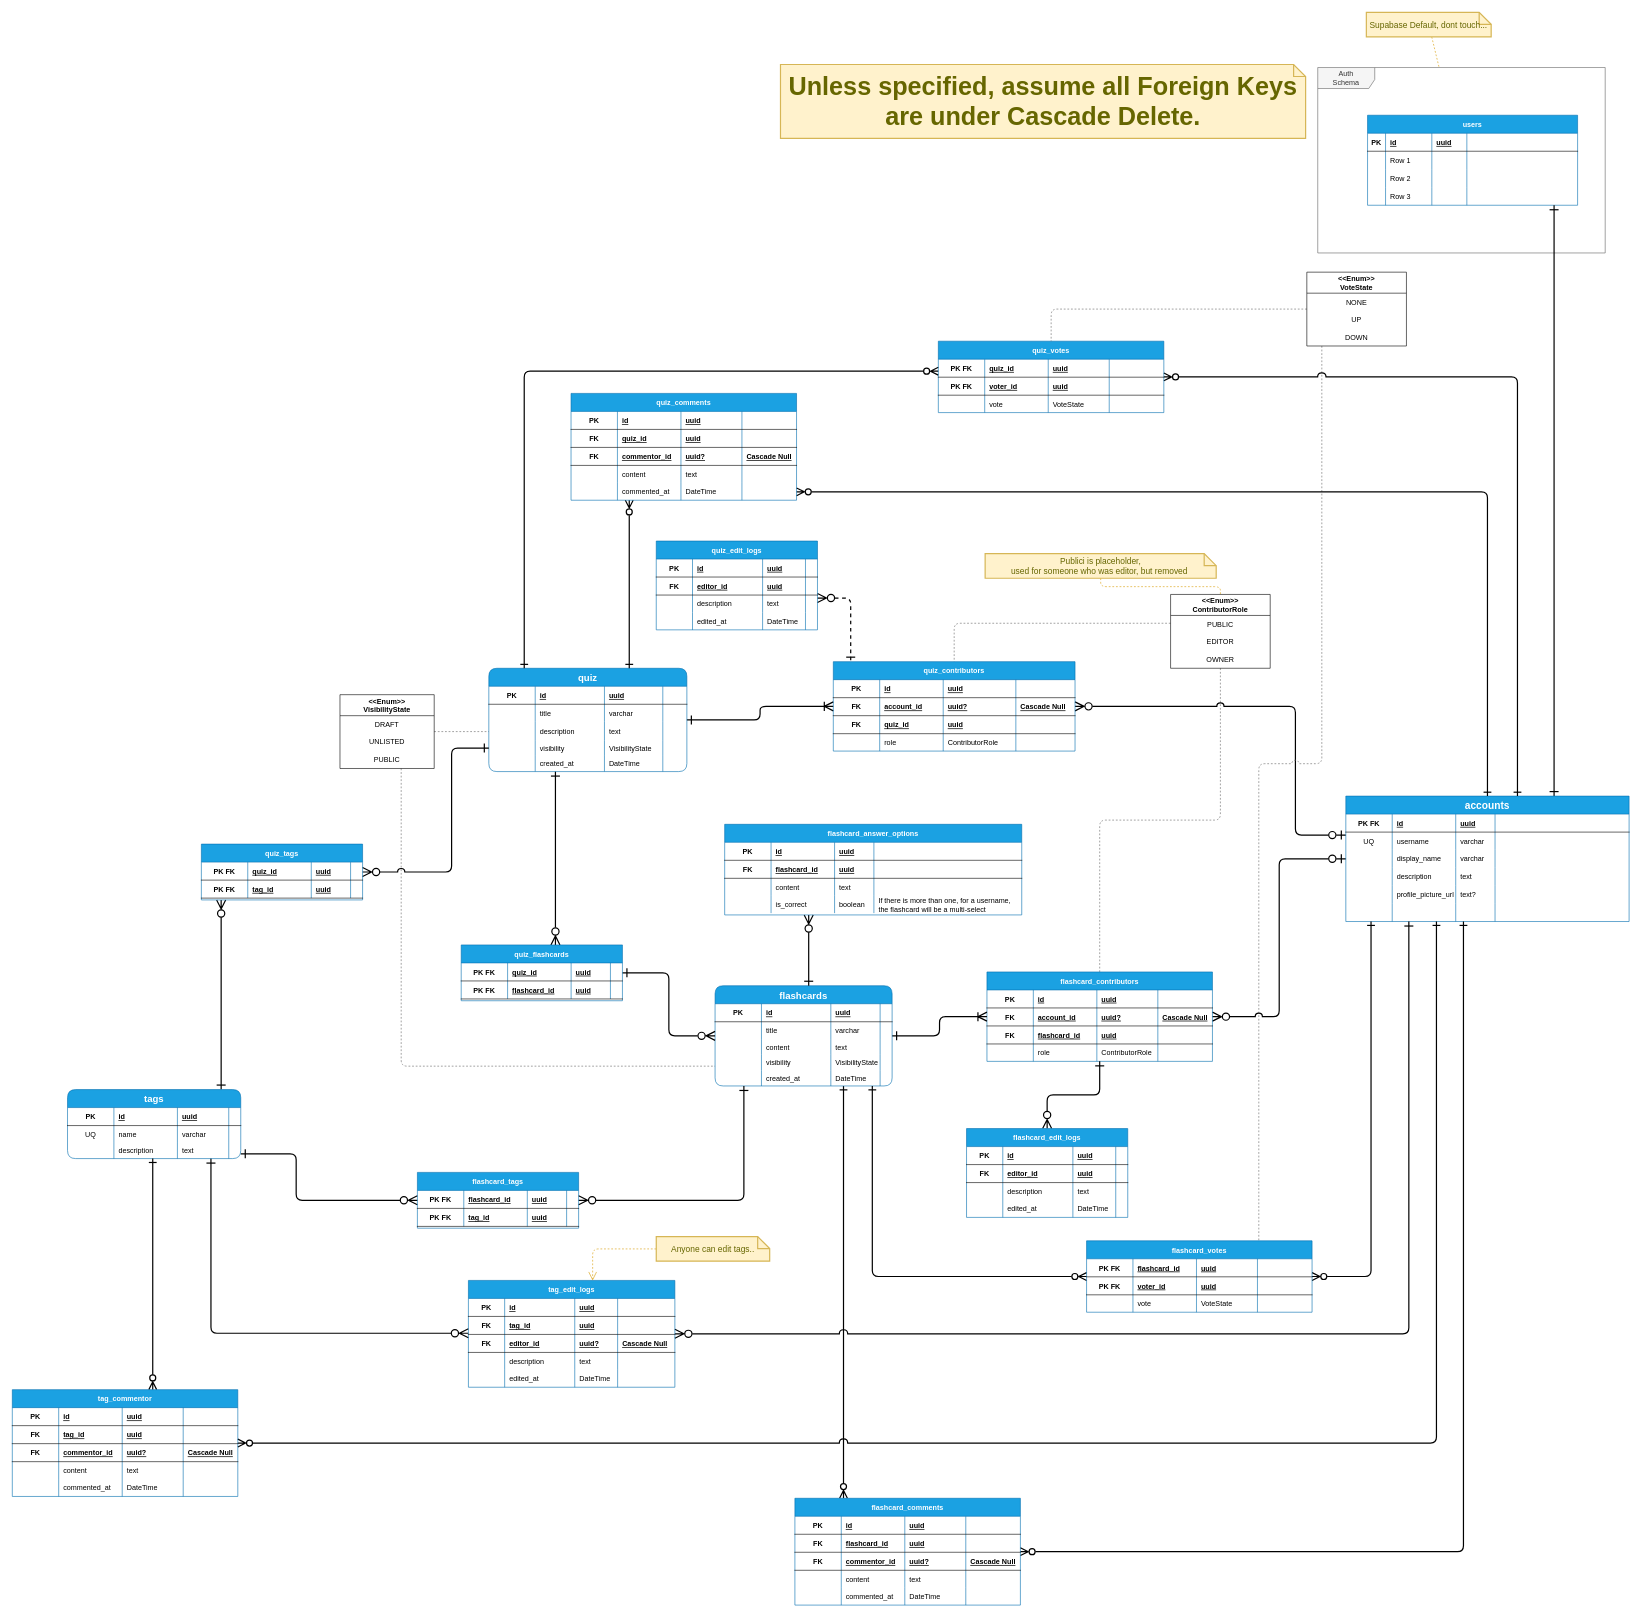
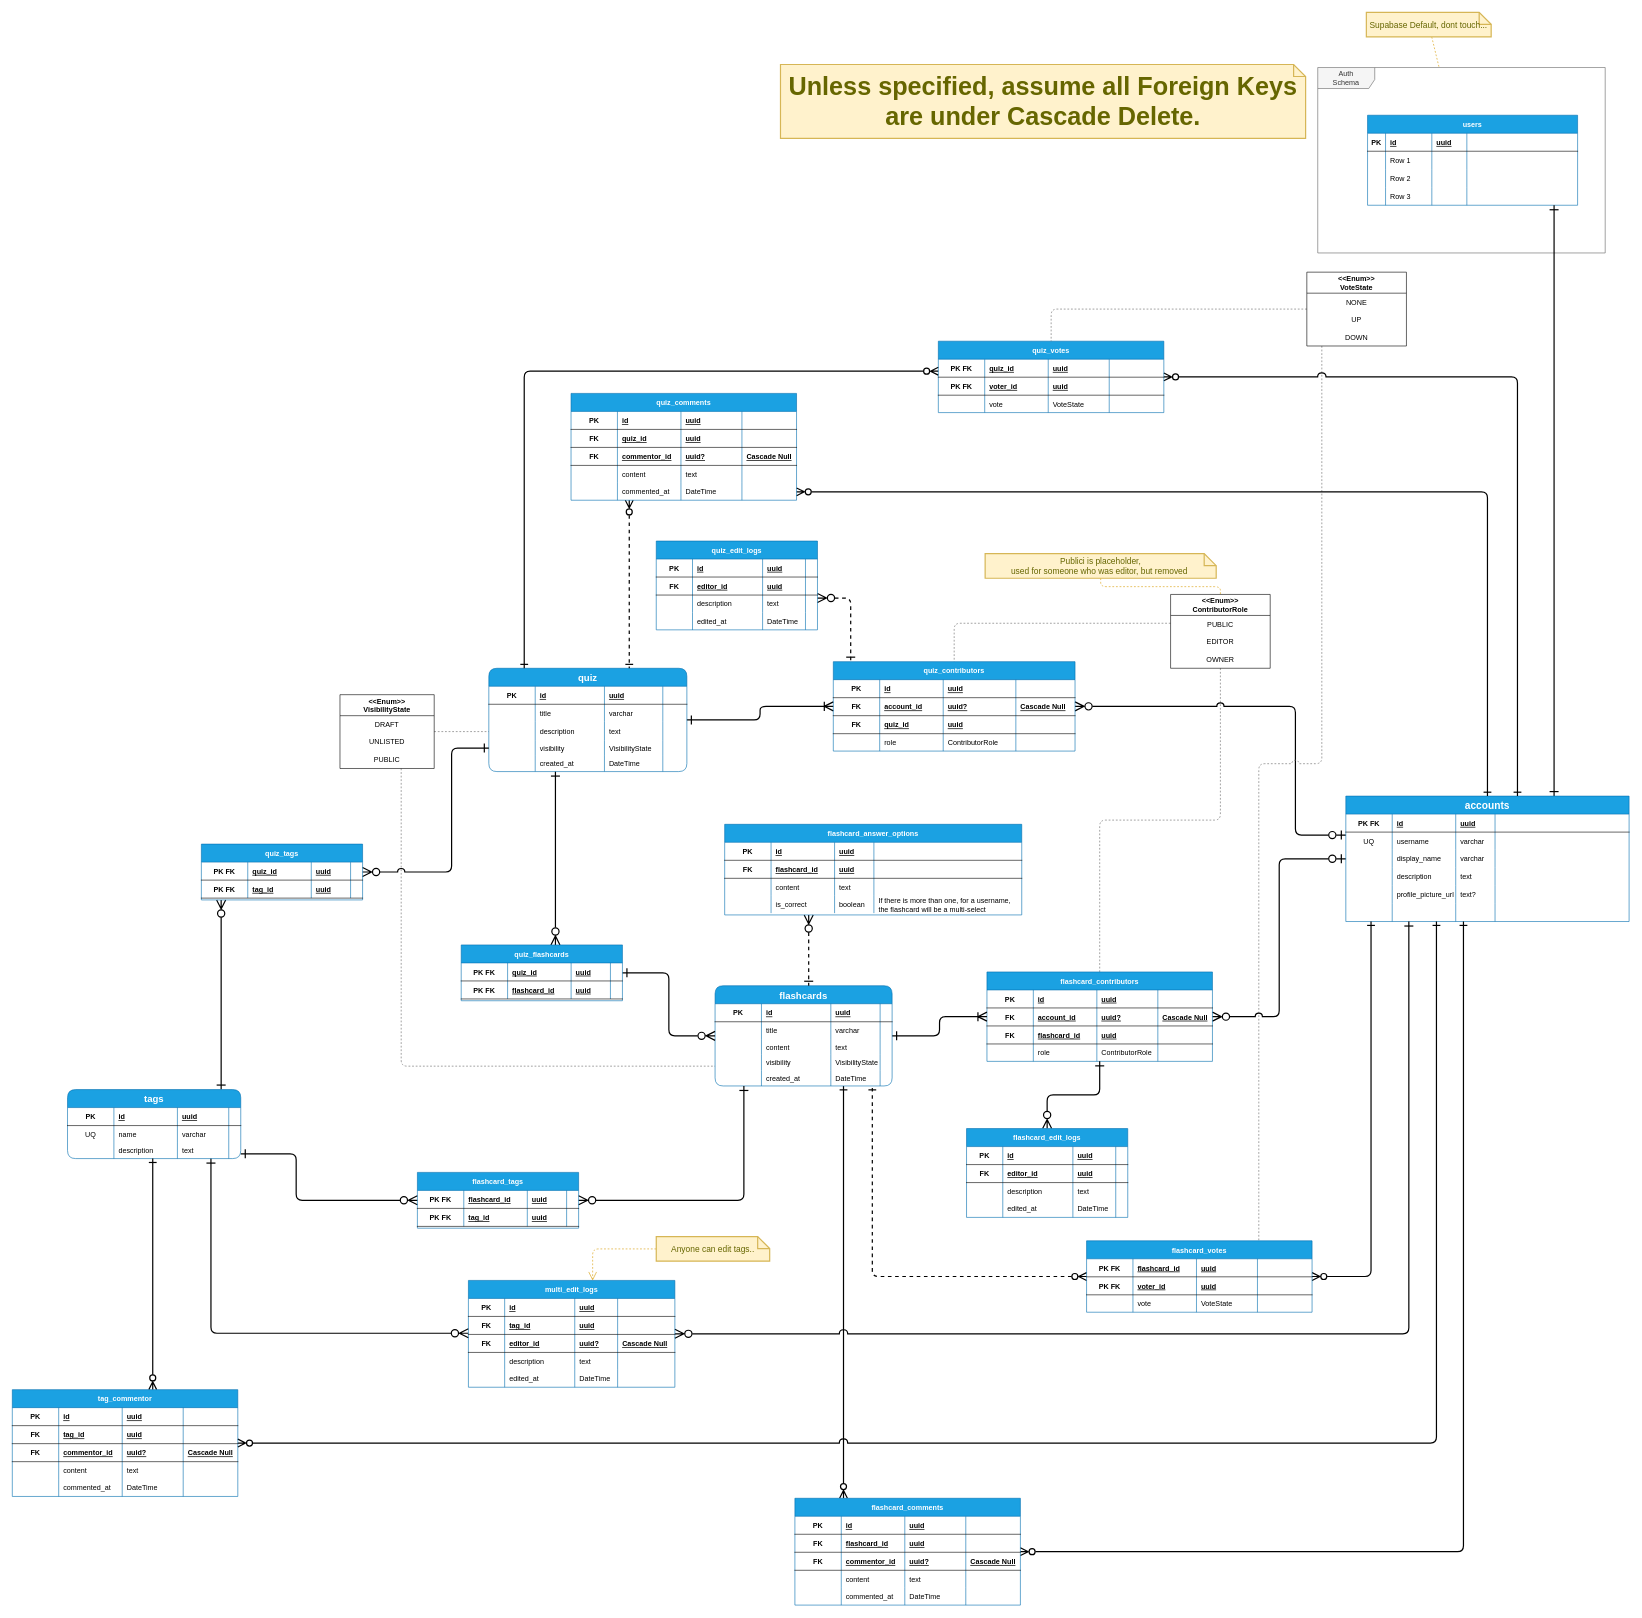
- <mxCell id="385" style="edgeStyle=elbowEdgeStyle;html=1;endArrow=ERone;endFill=0;startArrow=ERzeroToMany;startFill=0;endSize=10;startSize=10;strokeWidth=2;" parent="1" source="387" target="158" edge="1"><mxGeometry relative="1" as="geometry" /></mxCell>
+ <mxCell id="385" style="edgeStyle=elbowEdgeStyle;html=1;endArrow=ERone;endFill=0;startArrow=ERzeroToMany;startFill=0;endSize=10;startSize=10;strokeWidth=2;dashed=1;" parent="1" source="387" target="158" edge="1"><mxGeometry relative="1" as="geometry" /></mxCell>
- <mxCell id="121" style="edgeStyle=elbowEdgeStyle;jumpStyle=arc;jumpSize=10;html=1;strokeWidth=2;startArrow=ERzeroToMany;startFill=0;endArrow=ERone;endFill=0;startSize=12;endSize=12;" parent="1" source="122" target="95" edge="1"><mxGeometry relative="1" as="geometry" /></mxCell>
+ <mxCell id="121" style="edgeStyle=elbowEdgeStyle;jumpStyle=arc;jumpSize=10;html=1;strokeWidth=2;startArrow=ERzeroToMany;startFill=0;endArrow=ERone;endFill=0;startSize=12;endSize=12;dashed=1;" parent="1" source="122" target="95" edge="1"><mxGeometry relative="1" as="geometry" /></mxCell>
- <mxCell id="440" style="edgeStyle=orthogonalEdgeStyle;jumpStyle=arc;jumpSize=12;html=1;strokeWidth=2;startArrow=ERzeroToMany;startFill=0;endArrow=ERone;endFill=0;startSize=10;endSize=10;" parent="1" source="441" target="95" edge="1"><mxGeometry relative="1" as="geometry"><Array as="points"><mxPoint x="1453" y="2126" /></Array></mxGeometry></mxCell>
+ <mxCell id="440" style="edgeStyle=orthogonalEdgeStyle;jumpStyle=arc;jumpSize=12;html=1;strokeWidth=2;startArrow=ERzeroToMany;startFill=0;endArrow=ERone;endFill=0;startSize=10;endSize=10;dashed=1;" parent="1" source="441" target="95" edge="1"><mxGeometry relative="1" as="geometry"><Array as="points"><mxPoint x="1453" y="2126" /></Array></mxGeometry></mxCell>
- <mxCell id="302" value="tag_edit_logs" style="shape=table;startSize=30;container=1;collapsible=1;childLayout=tableLayout;fixedRows=1;rowLines=0;fontStyle=1;align=center;resizeLast=1;fillColor=#1ba1e2;strokeColor=#006EAF;fontColor=#ffffff;" parent="1" vertex="1"><mxGeometry x="780" y="2133" width="344" height="178" as="geometry" /></mxCell>
+ <mxCell id="302" value="multi_edit_logs" style="shape=table;startSize=30;container=1;collapsible=1;childLayout=tableLayout;fixedRows=1;rowLines=0;fontStyle=1;align=center;resizeLast=1;fillColor=#1ba1e2;strokeColor=#006EAF;fontColor=#ffffff;" parent="1" vertex="1"><mxGeometry x="780" y="2133" width="344" height="178" as="geometry" /></mxCell>
